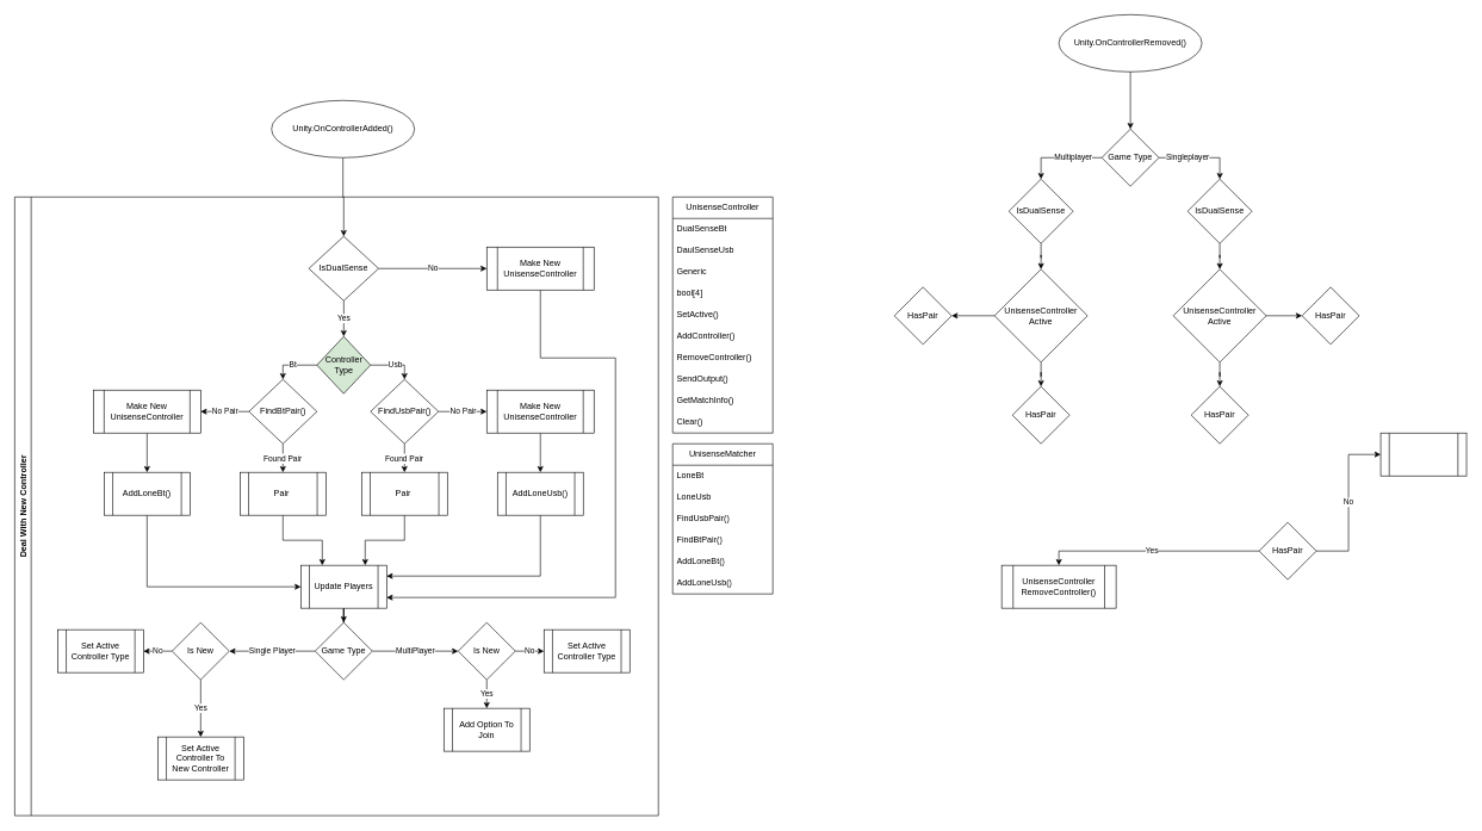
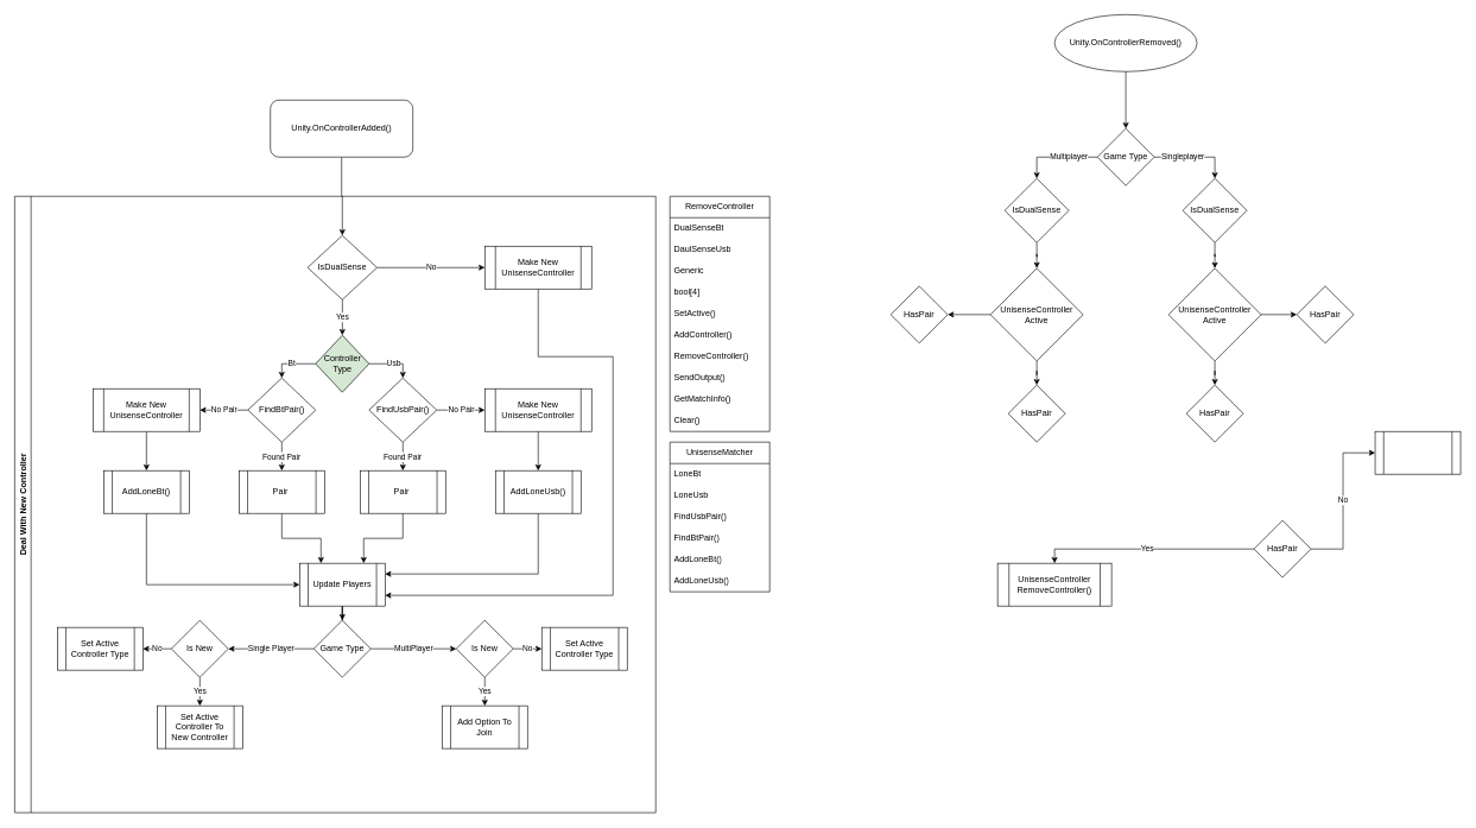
- <mxCell id="3" value="Unity.OnControllerAdded()" style="ellipse;whiteSpace=wrap;html=1;labelBackgroundColor=none;" parent="1" vertex="1"><mxGeometry x="379" y="140" width="200" height="80" as="geometry" /></mxCell>
+ <mxCell id="3" value="Unity.OnControllerAdded()" style="whiteSpace=wrap;html=1;labelBackgroundColor=none;rounded=1;" parent="1" vertex="1"><mxGeometry x="379" y="140" width="200" height="80" as="geometry" /></mxCell>
- <mxCell id="46" value="UnisenseController" style="swimlane;fontStyle=0;childLayout=stackLayout;horizontal=1;startSize=30;horizontalStack=0;resizeParent=1;resizeParentMax=0;resizeLast=0;collapsible=1;marginBottom=0;whiteSpace=wrap;html=1;labelBackgroundColor=none;" parent="1" vertex="1"><mxGeometry x="940" y="275" width="140" height="330" as="geometry" /></mxCell>
+ <mxCell id="46" value="RemoveController" style="swimlane;fontStyle=0;childLayout=stackLayout;horizontal=1;startSize=30;horizontalStack=0;resizeParent=1;resizeParentMax=0;resizeLast=0;collapsible=1;marginBottom=0;whiteSpace=wrap;html=1;labelBackgroundColor=none;" parent="1" vertex="1"><mxGeometry x="940" y="275" width="140" height="330" as="geometry" /></mxCell>
- <mxCell id="38" value="Set Active Controller To New Controller" style="shape=process;whiteSpace=wrap;html=1;backgroundOutline=1;" parent="4" vertex="1"><mxGeometry x="200" y="755" width="120" height="60" as="geometry" /></mxCell>
+ <mxCell id="38" value="Set Active Controller To New Controller" style="shape=process;whiteSpace=wrap;html=1;backgroundOutline=1;" parent="4" vertex="1"><mxGeometry x="200" y="715" width="120" height="60" as="geometry" /></mxCell>
